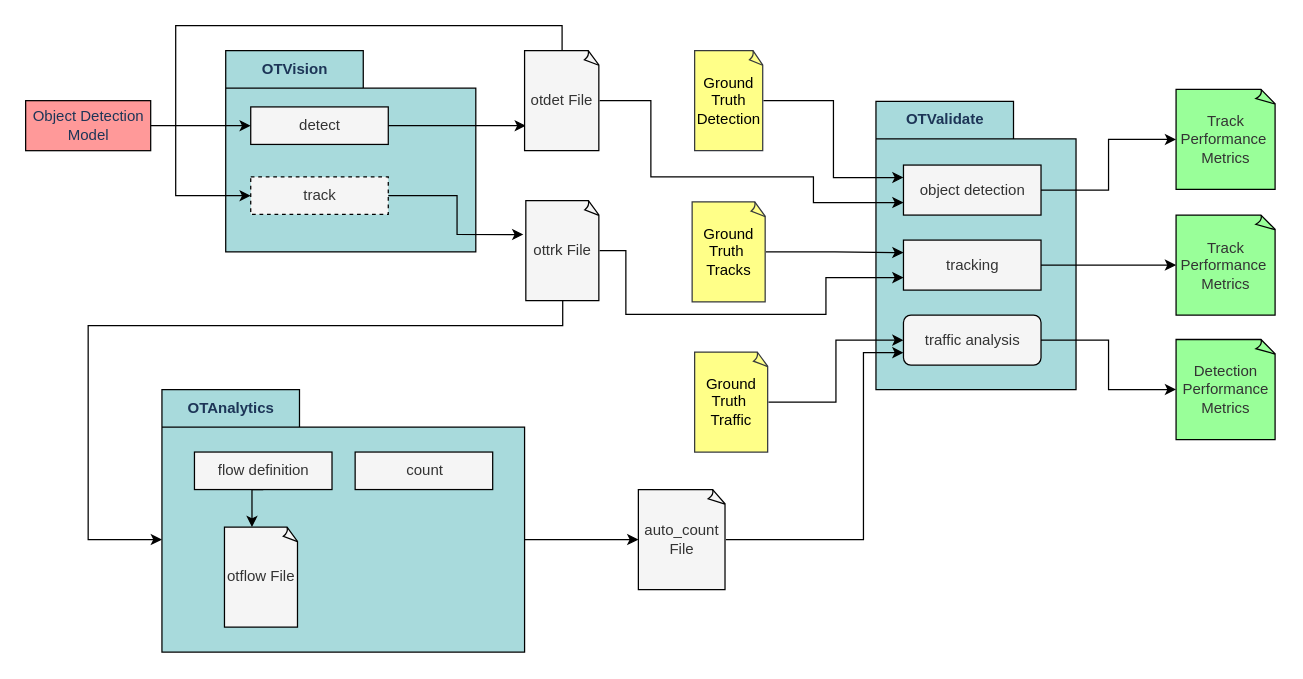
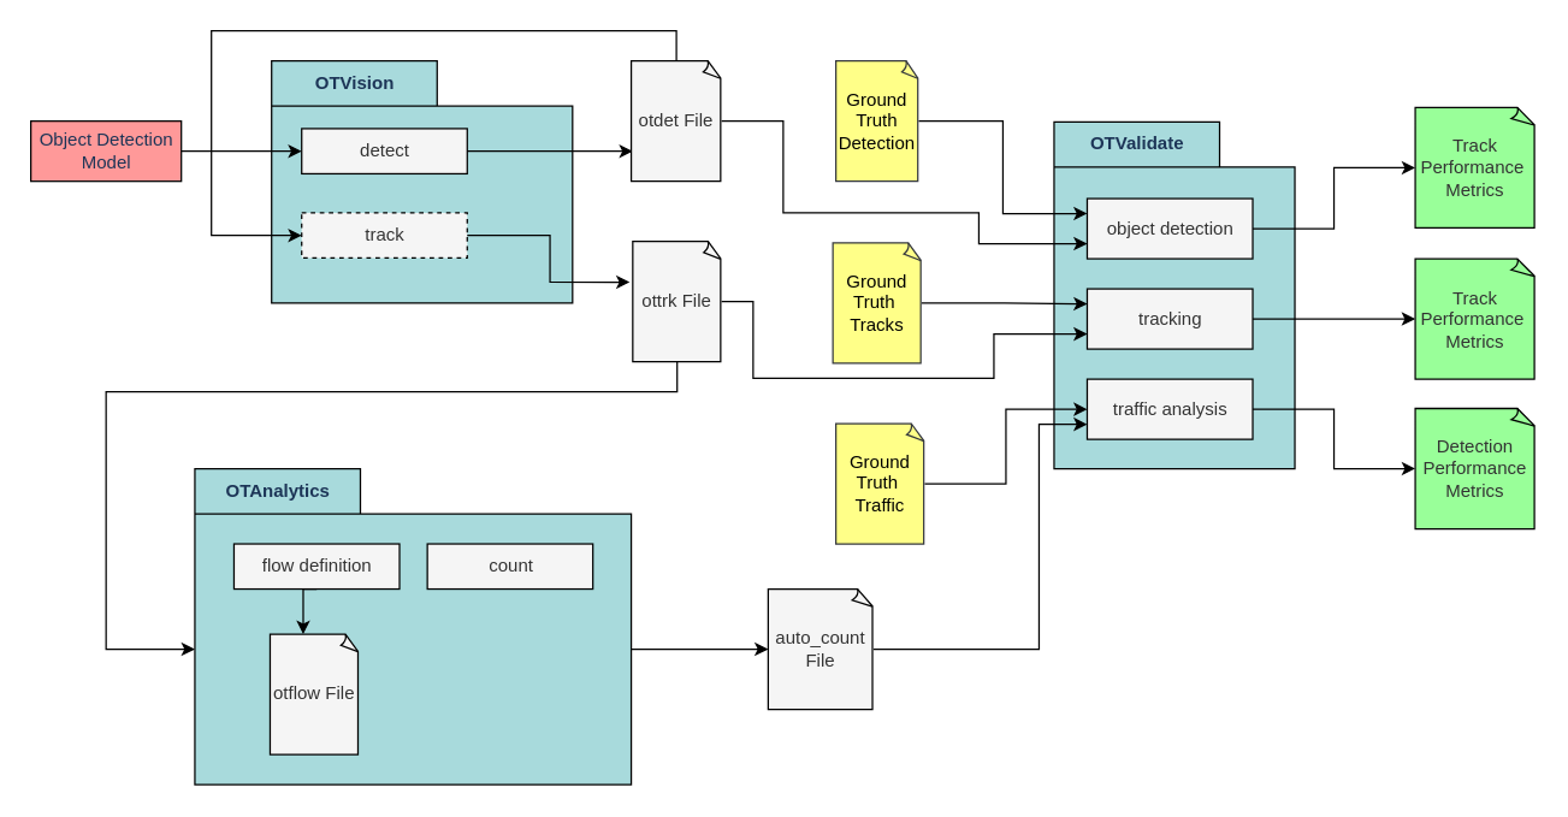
- <mxCell id="14" value="traffic analysis" style="html=1;fillColor=#f5f5f5;fontColor=#333333;strokeColor=#000000;rounded=1;" parent="12" vertex="1"><mxGeometry x="22" y="171" width="110" height="40" as="geometry" /></mxCell>
+ <mxCell id="14" value="traffic analysis" style="html=1;fillColor=#f5f5f5;fontColor=#333333;strokeColor=#000000;" parent="12" vertex="1"><mxGeometry x="22" y="171" width="110" height="40" as="geometry" /></mxCell>
